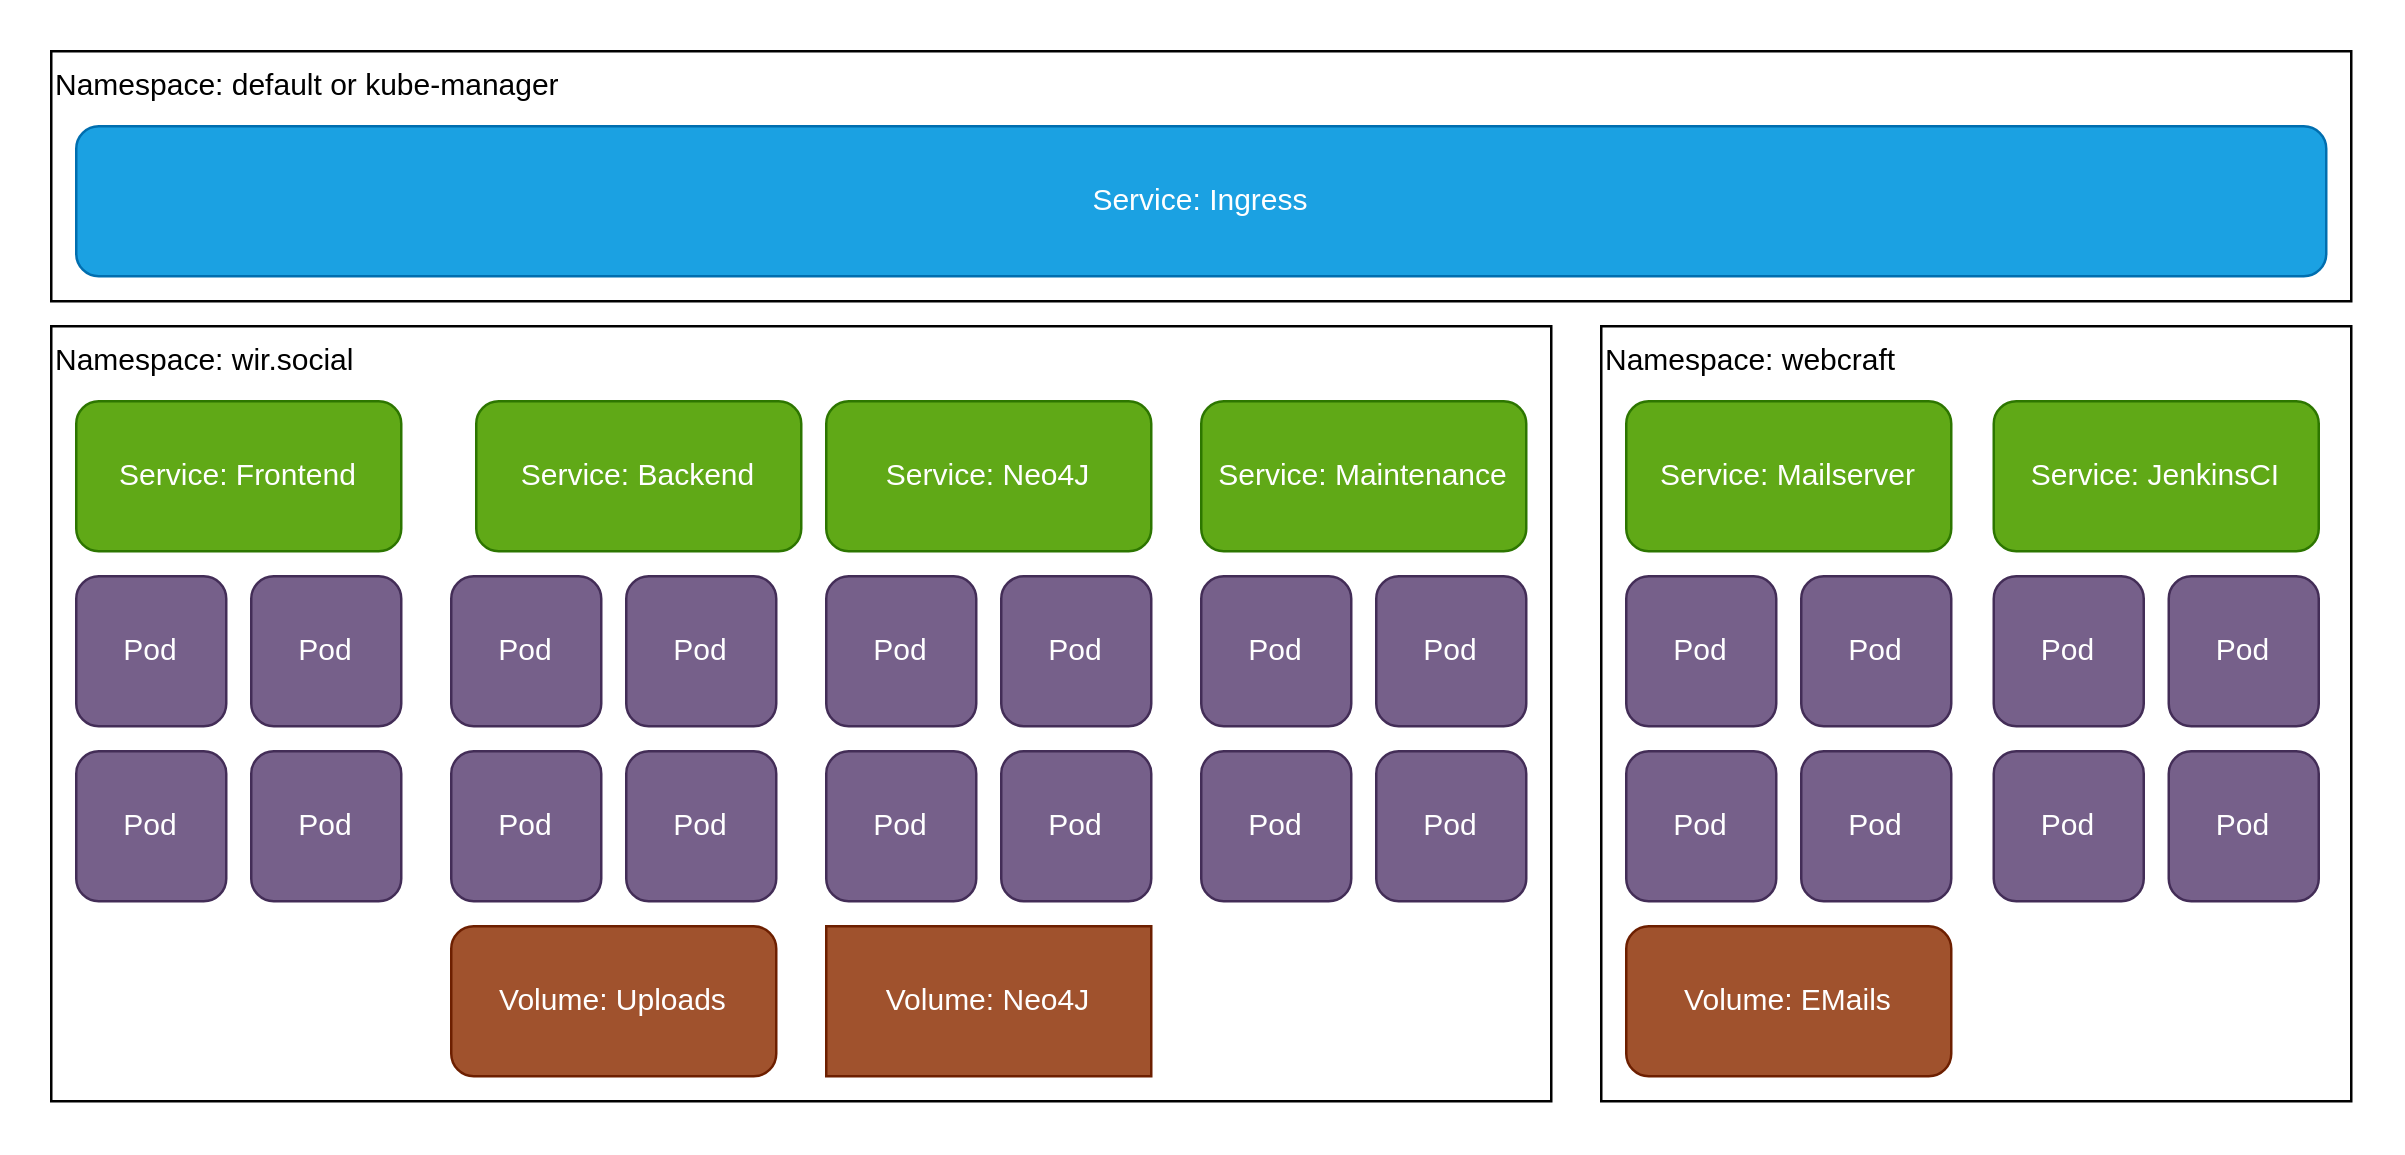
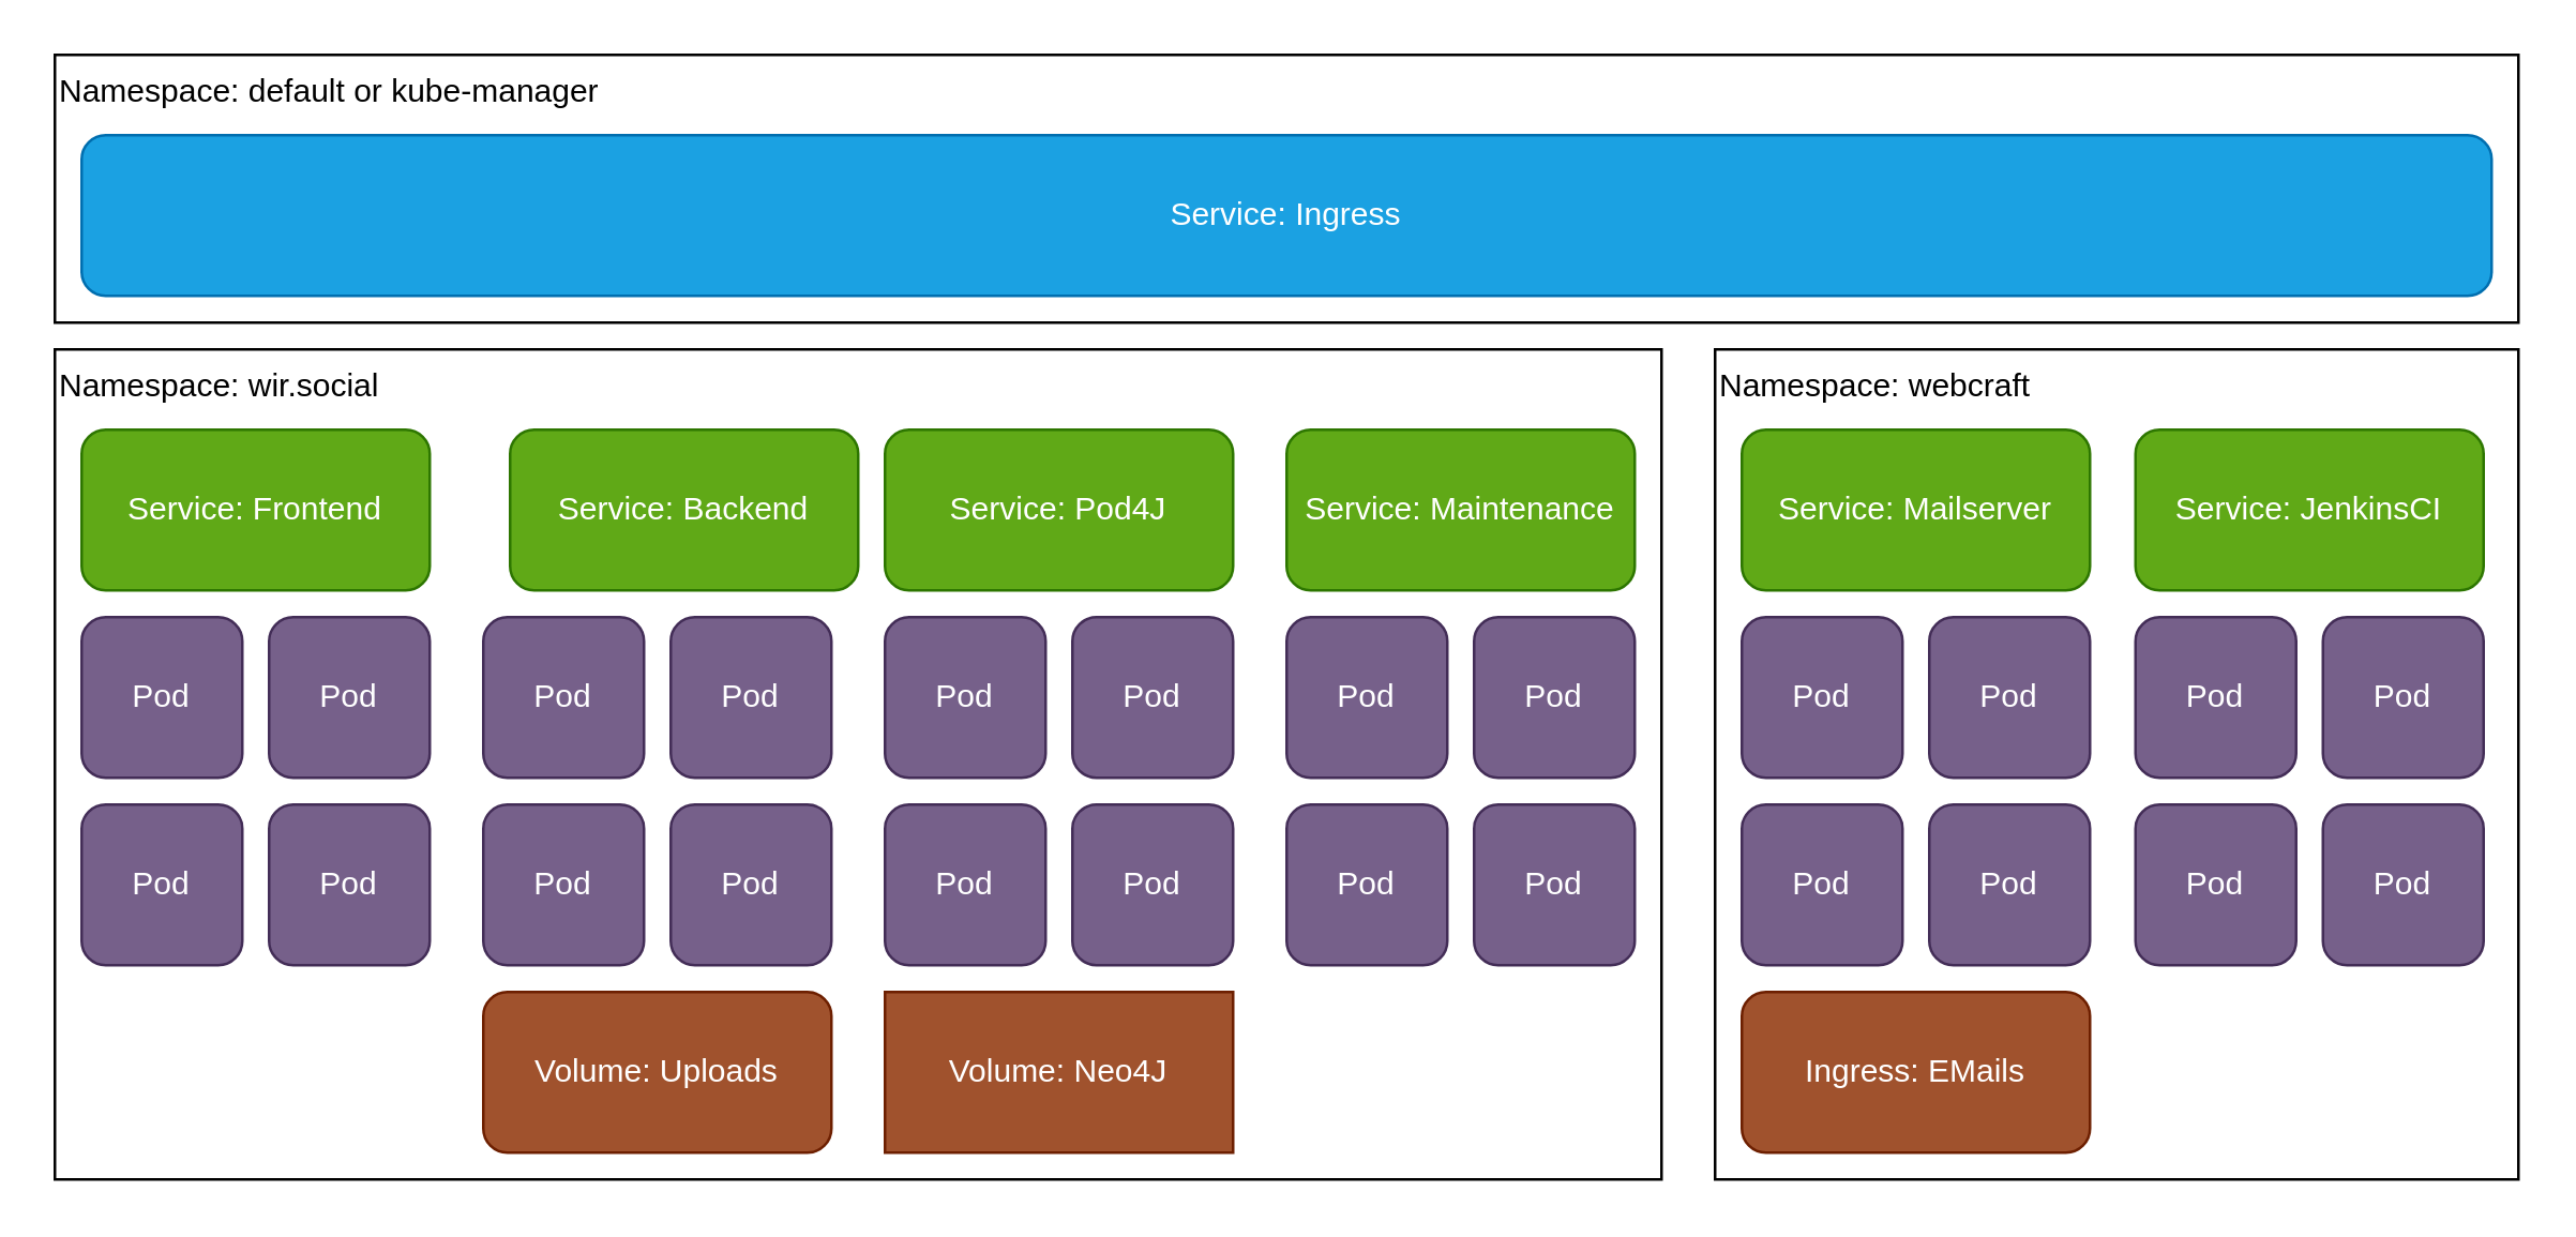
- <mxCell id="7" value="Service: Neo4J" style="rounded=1;whiteSpace=wrap;html=1;fillColor=#60a917;strokeColor=#2D7600;fontColor=#ffffff;" vertex="1" parent="1"><mxGeometry x="330" y="160" width="130" height="60" as="geometry" /></mxCell>
+ <mxCell id="7" value="Service: Pod4J" style="rounded=1;whiteSpace=wrap;html=1;fillColor=#60a917;strokeColor=#2D7600;fontColor=#ffffff;" vertex="1" parent="1"><mxGeometry x="330" y="160" width="130" height="60" as="geometry" /></mxCell>
- <mxCell id="33" value="Volume: EMails" style="rounded=1;whiteSpace=wrap;html=1;fillColor=#a0522d;strokeColor=#6D1F00;fontColor=#ffffff;" vertex="1" parent="1"><mxGeometry x="650" y="370" width="130" height="60" as="geometry" /></mxCell>
+ <mxCell id="33" value="Ingress: EMails" style="rounded=1;whiteSpace=wrap;html=1;fillColor=#a0522d;strokeColor=#6D1F00;fontColor=#ffffff;" vertex="1" parent="1"><mxGeometry x="650" y="370" width="130" height="60" as="geometry" /></mxCell>
